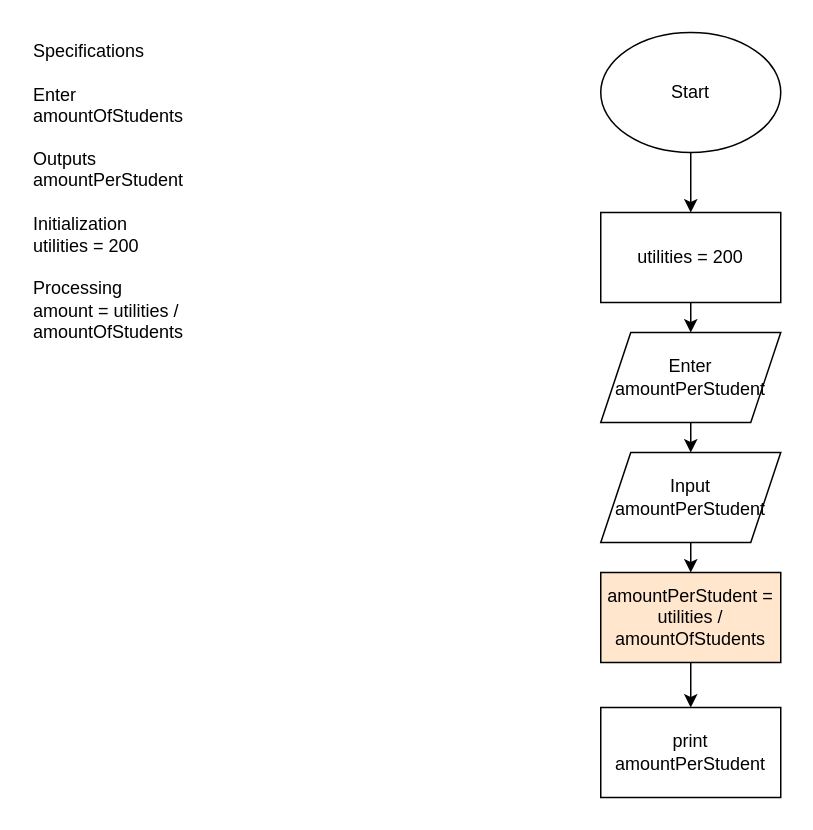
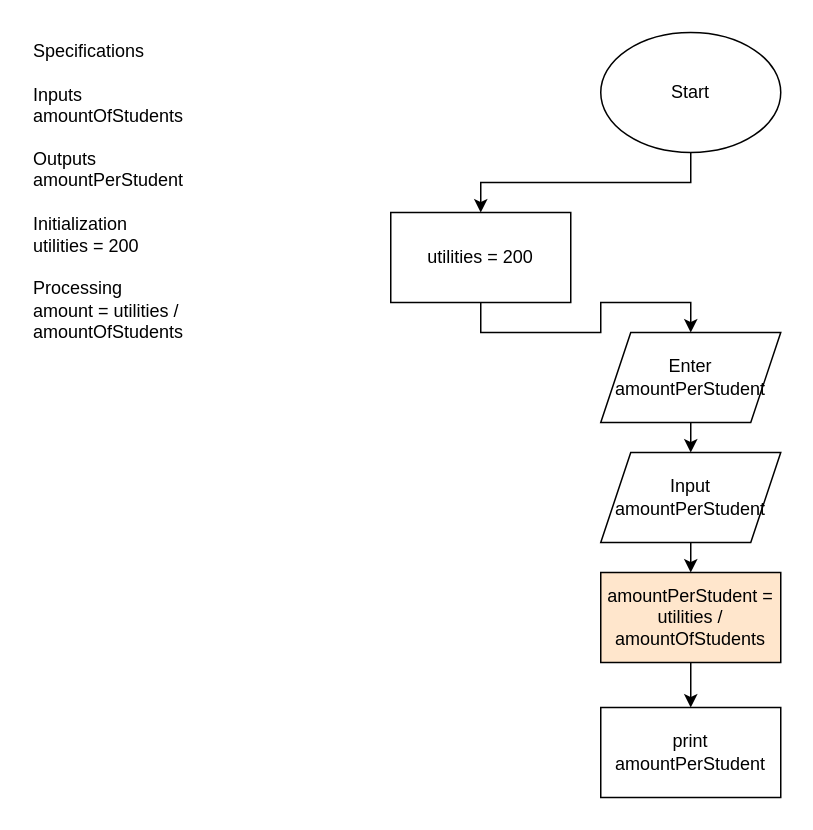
- <mxCell id="2" value="Specifications&lt;br&gt;&lt;div&gt;&lt;br&gt;&lt;/div&gt;Enter&lt;br&gt;amountOfStudents&lt;br&gt;&lt;br&gt;Outputs&lt;div&gt;amountPerStudent&lt;br&gt;&lt;/div&gt;&lt;br&gt;Initialization&lt;br&gt;utilities = 200&lt;br&gt;&lt;br&gt;Processing&lt;br&gt;amount = utilities / amountOfStudents" style="text;html=1;whiteSpace=wrap;overflow=hidden;rounded=0;" vertex="1" parent="1"><mxGeometry y="20" width="180" height="240" as="geometry" x="20" /></mxCell>
+ <mxCell id="2" value="Specifications&lt;br&gt;&lt;div&gt;&lt;br&gt;&lt;/div&gt;Inputs&lt;br&gt;amountOfStudents&lt;br&gt;&lt;br&gt;Outputs&lt;div&gt;amountPerStudent&lt;br&gt;&lt;/div&gt;&lt;br&gt;Initialization&lt;br&gt;utilities = 200&lt;br&gt;&lt;br&gt;Processing&lt;br&gt;amount = utilities / amountOfStudents" style="text;html=1;whiteSpace=wrap;overflow=hidden;rounded=0;" vertex="1" parent="1"><mxGeometry y="20" width="180" height="240" as="geometry" x="20" /></mxCell>
- <mxCell id="6" value="utilities = 200" style="rounded=0;whiteSpace=wrap;html=1;" vertex="1" parent="1"><mxGeometry x="400" y="141" width="120" height="60" as="geometry" /></mxCell>
+ <mxCell id="6" value="utilities = 200" style="rounded=0;whiteSpace=wrap;html=1;" vertex="1" parent="1"><mxGeometry x="260" y="141" width="120" height="60" as="geometry" /></mxCell>
